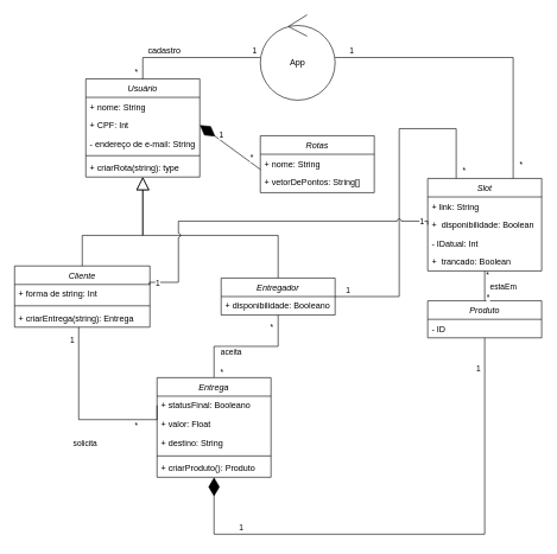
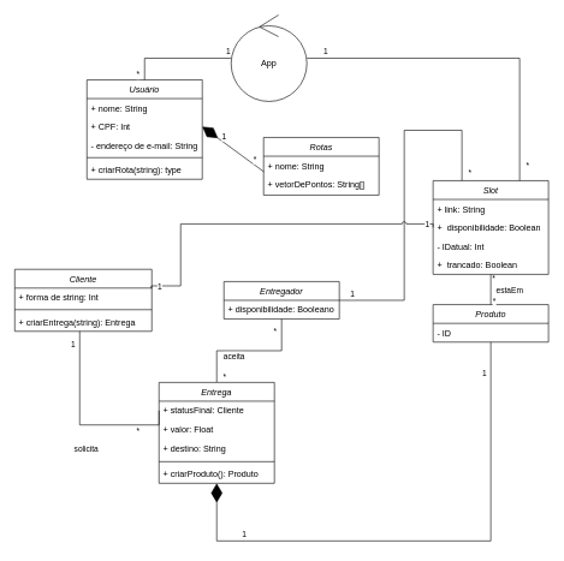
- <mxCell id="51" value="cadastro" style="text;html=1;align=center;verticalAlign=middle;resizable=0;points=[];autosize=1;strokeColor=none;fillColor=none;" parent="1" vertex="1"><mxGeometry x="200" y="60" width="60" height="20" as="geometry" /></mxCell>
- <mxCell id="41" value="App" style="ellipse;shape=umlControl;whiteSpace=wrap;html=1;" parent="1" vertex="1"><mxGeometry x="365" y="20" width="105" height="120" as="geometry" /></mxCell>
+ <mxCell id="41" value="App" style="ellipse;shape=umlControl;whiteSpace=wrap;html=1;" parent="1" vertex="1"><mxGeometry x="320" y="20" width="105" height="120" as="geometry" /></mxCell>
- <mxCell id="23" value="" style="endArrow=block;endSize=16;endFill=0;html=1;rounded=0;entryX=0.5;entryY=1;entryDx=0;entryDy=0;exitX=0.5;exitY=0;exitDx=0;exitDy=0;" parent="1" source="12" target="2" edge="1"><mxGeometry width="160" relative="1" as="geometry"><mxPoint x="440" y="310" as="sourcePoint" /><mxPoint x="600" y="310" as="targetPoint" /><Array as="points"><mxPoint x="115" y="330" /><mxPoint x="200" y="330" /></Array></mxGeometry></mxCell>
- <mxCell id="22" value="" style="endArrow=block;endSize=16;endFill=0;html=1;rounded=0;exitX=0.5;exitY=0;exitDx=0;exitDy=0;entryX=0.5;entryY=1;entryDx=0;entryDy=0;" parent="1" source="20" target="2" edge="1"><mxGeometry width="160" relative="1" as="geometry"><mxPoint x="430" y="300" as="sourcePoint" /><mxPoint x="590" y="300" as="targetPoint" /><Array as="points"><mxPoint x="390" y="330" /><mxPoint x="200" y="330" /></Array></mxGeometry></mxCell>
- <mxCell id="43" value="+ statusFinal: Booleano" style="text;align=left;verticalAlign=top;spacingLeft=4;spacingRight=4;overflow=hidden;rotatable=0;points=[[0,0.5],[1,0.5]];portConstraint=eastwest;" parent="42" vertex="1"><mxGeometry y="26" width="160" height="26" as="geometry" /></mxCell>
+ <mxCell id="43" value="+ statusFinal: Cliente" style="text;align=left;verticalAlign=top;spacingLeft=4;spacingRight=4;overflow=hidden;rotatable=0;points=[[0,0.5],[1,0.5]];portConstraint=eastwest;" parent="42" vertex="1"><mxGeometry y="26" width="160" height="26" as="geometry" /></mxCell>
